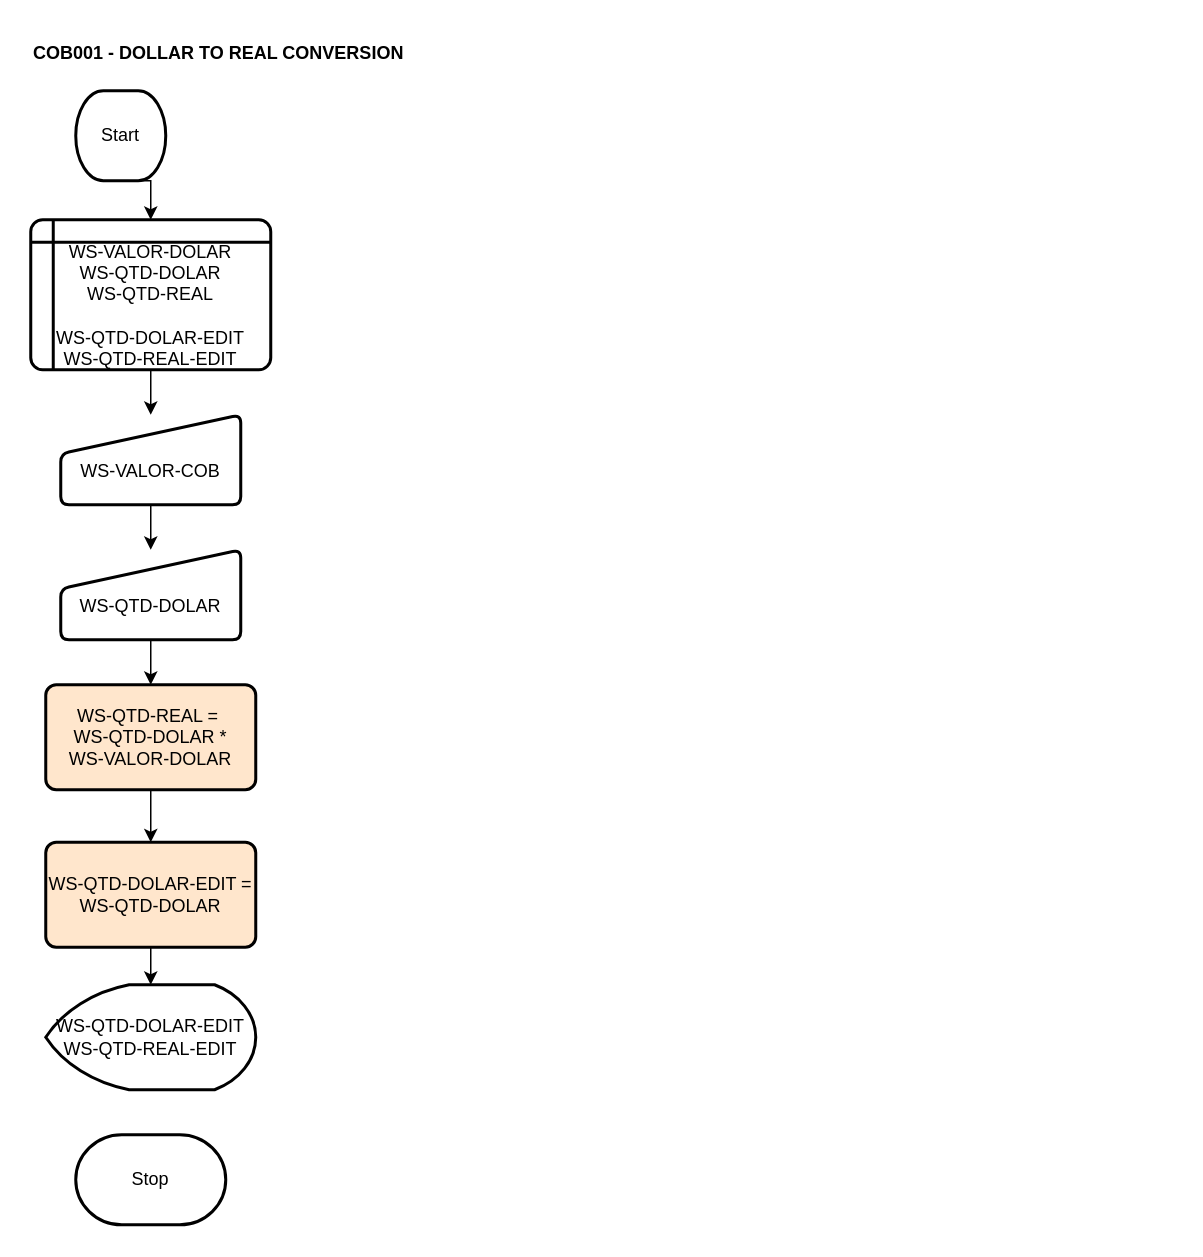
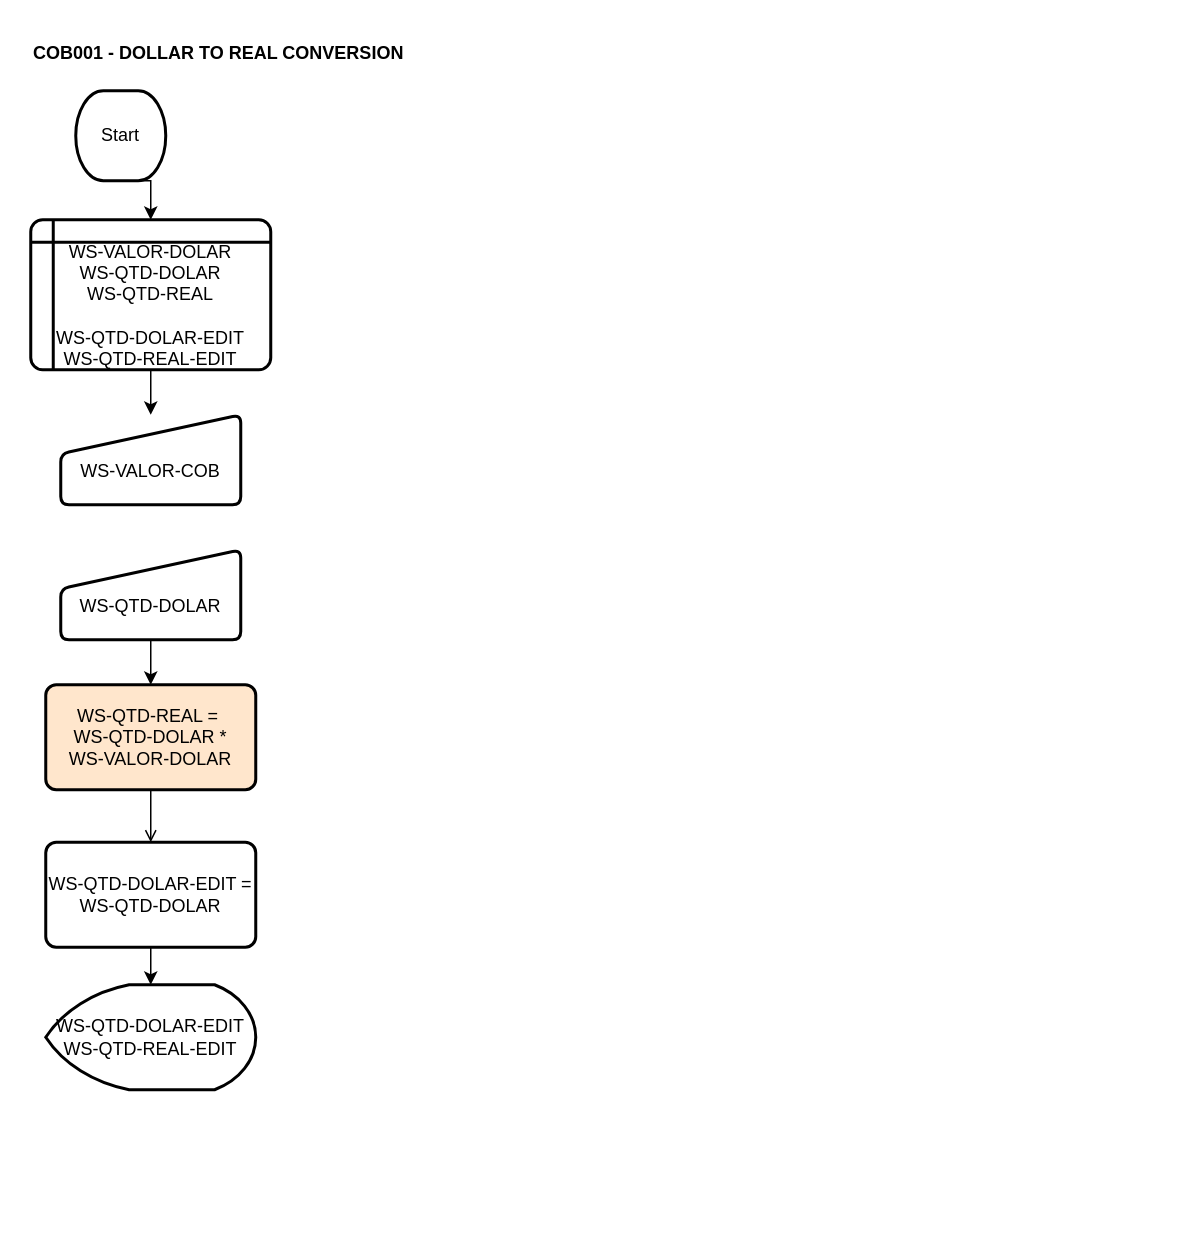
- <mxCell id="8" style="edgeStyle=orthogonalEdgeStyle;rounded=0;orthogonalLoop=1;jettySize=auto;html=1;exitX=0.5;exitY=1;exitDx=0;exitDy=0;entryX=0.5;entryY=0;entryDx=0;entryDy=0;" edge="1" parent="1" source="9" target="11"><mxGeometry relative="1" as="geometry" /></mxCell>
- <mxCell id="12" style="edgeStyle=orthogonalEdgeStyle;rounded=0;orthogonalLoop=1;jettySize=auto;html=1;exitX=0.5;exitY=1;exitDx=0;exitDy=0;" edge="1" parent="1" source="13" target="14"><mxGeometry relative="1" as="geometry" /></mxCell>
+ <mxCell id="12" style="edgeStyle=orthogonalEdgeStyle;rounded=0;orthogonalLoop=1;jettySize=auto;html=1;exitX=0.5;exitY=1;exitDx=0;exitDy=0;endArrow=open;" edge="1" parent="1" source="13" target="14"><mxGeometry relative="1" as="geometry" /></mxCell>
- <mxCell id="14" value="&lt;div&gt;WS-QTD-DOLAR-EDIT =&lt;/div&gt;&lt;div&gt;WS-QTD-DOLAR&lt;/div&gt;" style="rounded=1;whiteSpace=wrap;html=1;absoluteArcSize=1;arcSize=14;strokeWidth=2;fillColor=#ffe6cc;" vertex="1" parent="1"><mxGeometry x="30" y="561" width="140" height="70" as="geometry" /></mxCell>
+ <mxCell id="14" value="&lt;div&gt;WS-QTD-DOLAR-EDIT =&lt;/div&gt;&lt;div&gt;WS-QTD-DOLAR&lt;/div&gt;" style="rounded=1;whiteSpace=wrap;html=1;absoluteArcSize=1;arcSize=14;strokeWidth=2;" vertex="1" parent="1"><mxGeometry x="30" y="561" width="140" height="70" as="geometry" /></mxCell>
- <mxCell id="5" value="Stop" style="strokeWidth=2;html=1;shape=mxgraph.flowchart.terminator;whiteSpace=wrap;" parent="1" vertex="1"><mxGeometry x="50" y="756" width="100" height="60" as="geometry" /></mxCell>
